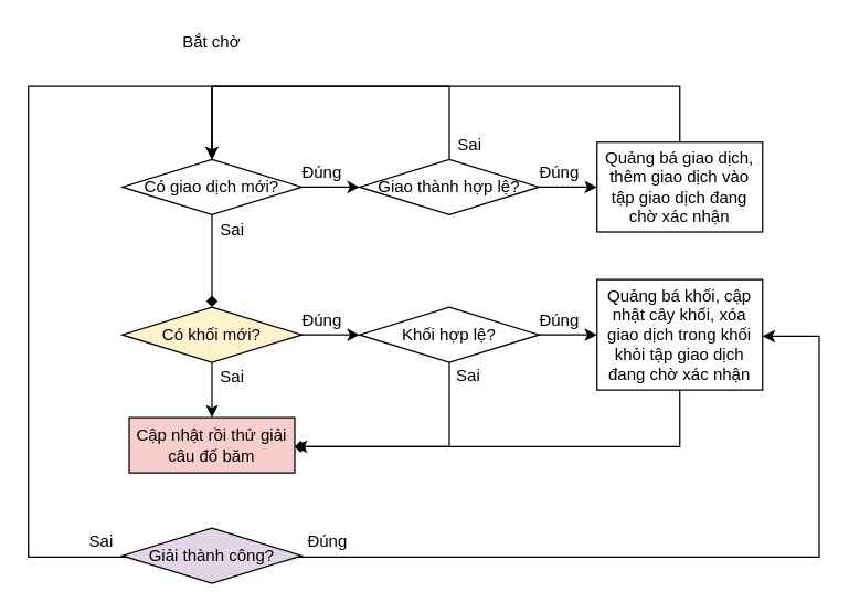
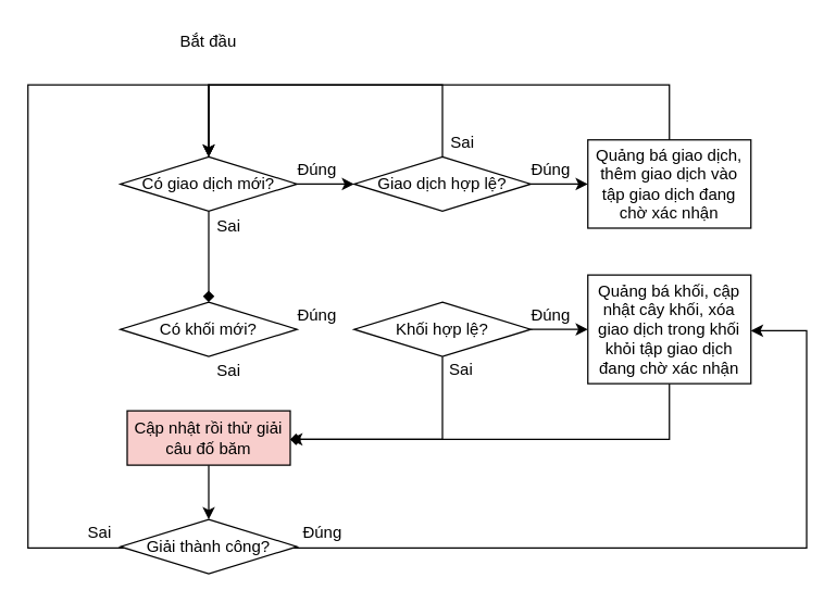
- <mxCell id="25" value="Bắt chờ" style="text;html=1;strokeColor=none;fillColor=none;align=center;verticalAlign=middle;whiteSpace=wrap;rounded=0;" parent="1" vertex="1"><mxGeometry x="123" y="20" width="60" height="20" as="geometry" /></mxCell>
+ <mxCell id="25" value="Bắt đầu" style="text;html=1;strokeColor=none;fillColor=none;align=center;verticalAlign=middle;whiteSpace=wrap;rounded=0;" parent="1" vertex="1"><mxGeometry x="123" y="20" width="60" height="20" as="geometry" /></mxCell>
- <mxCell id="10" value="Giao thành hợp lệ?" style="rhombus;whiteSpace=wrap;html=1;" parent="1" vertex="1"><mxGeometry x="260" y="115" width="130" height="40" as="geometry" /></mxCell>
+ <mxCell id="10" value="Giao dịch hợp lệ?" style="rhombus;whiteSpace=wrap;html=1;" parent="1" vertex="1"><mxGeometry x="260" y="115" width="130" height="40" as="geometry" /></mxCell>
- <mxCell id="7" value="Có khối mới?" style="rhombus;whiteSpace=wrap;html=1;fillColor=#fff2cc;" parent="1" vertex="1"><mxGeometry x="88" y="222" width="130" height="40" as="geometry" /></mxCell>
+ <mxCell id="7" value="Có khối mới?" style="rhombus;whiteSpace=wrap;html=1;" parent="1" vertex="1"><mxGeometry x="88" y="222" width="130" height="40" as="geometry" /></mxCell>
- <mxCell id="5" style="edgeStyle=orthogonalEdgeStyle;rounded=0;orthogonalLoop=1;jettySize=auto;html=1;exitX=1;exitY=0.5;exitDx=0;exitDy=0;entryX=0;entryY=0.5;entryDx=0;entryDy=0;" parent="1" source="7" target="13" edge="1"><mxGeometry relative="1" as="geometry" /></mxCell>
- <mxCell id="6" style="edgeStyle=orthogonalEdgeStyle;rounded=0;orthogonalLoop=1;jettySize=auto;html=1;" parent="1" source="7" target="24" edge="1"><mxGeometry relative="1" as="geometry" /></mxCell>
+ <mxCell id="23" style="edgeStyle=orthogonalEdgeStyle;rounded=0;orthogonalLoop=1;jettySize=auto;html=1;" parent="1" source="24" target="22" edge="1"><mxGeometry relative="1" as="geometry" /></mxCell>
- <mxCell id="22" value="Giải thành công?" style="rhombus;whiteSpace=wrap;html=1;fillColor=#e1d5e7;" parent="1" vertex="1"><mxGeometry x="88" y="382" width="130" height="40" as="geometry" /></mxCell>
+ <mxCell id="22" value="Giải thành công?" style="rhombus;whiteSpace=wrap;html=1;" parent="1" vertex="1"><mxGeometry x="88" y="382" width="130" height="40" as="geometry" /></mxCell>
- <mxCell id="20" style="edgeStyle=orthogonalEdgeStyle;rounded=0;orthogonalLoop=1;jettySize=auto;html=1;" parent="1" source="22" target="4" edge="1"><mxGeometry relative="1" as="geometry"><Array as="points"><mxPoint x="20" y="403" /><mxPoint x="20" y="62" /><mxPoint x="153" y="62" /></Array><mxPoint x="93" y="23" as="targetPoint" /></mxGeometry></mxCell>
+ <mxCell id="20" style="edgeStyle=orthogonalEdgeStyle;rounded=0;orthogonalLoop=1;jettySize=auto;html=1;endArrow=open;" parent="1" source="22" target="4" edge="1"><mxGeometry relative="1" as="geometry"><Array as="points"><mxPoint x="20" y="403" /><mxPoint x="20" y="62" /><mxPoint x="153" y="62" /></Array><mxPoint x="93" y="23" as="targetPoint" /></mxGeometry></mxCell>
